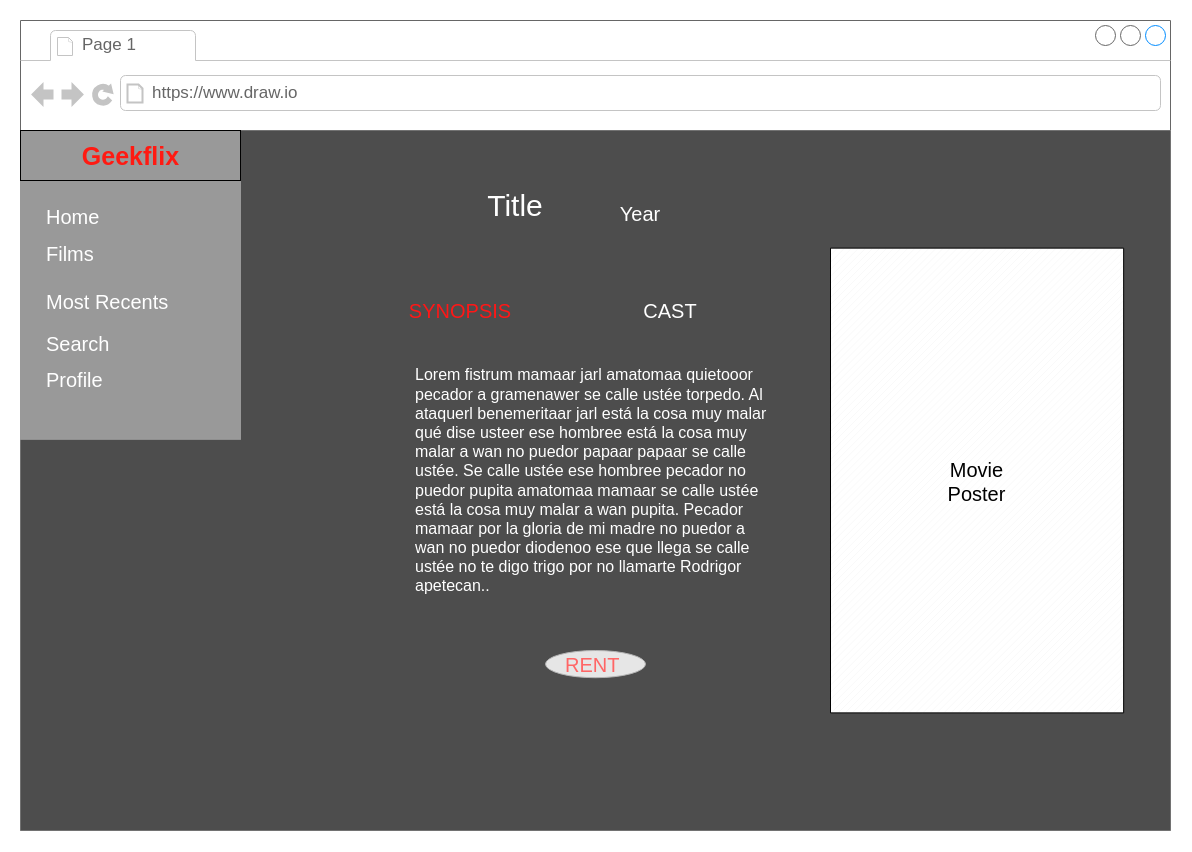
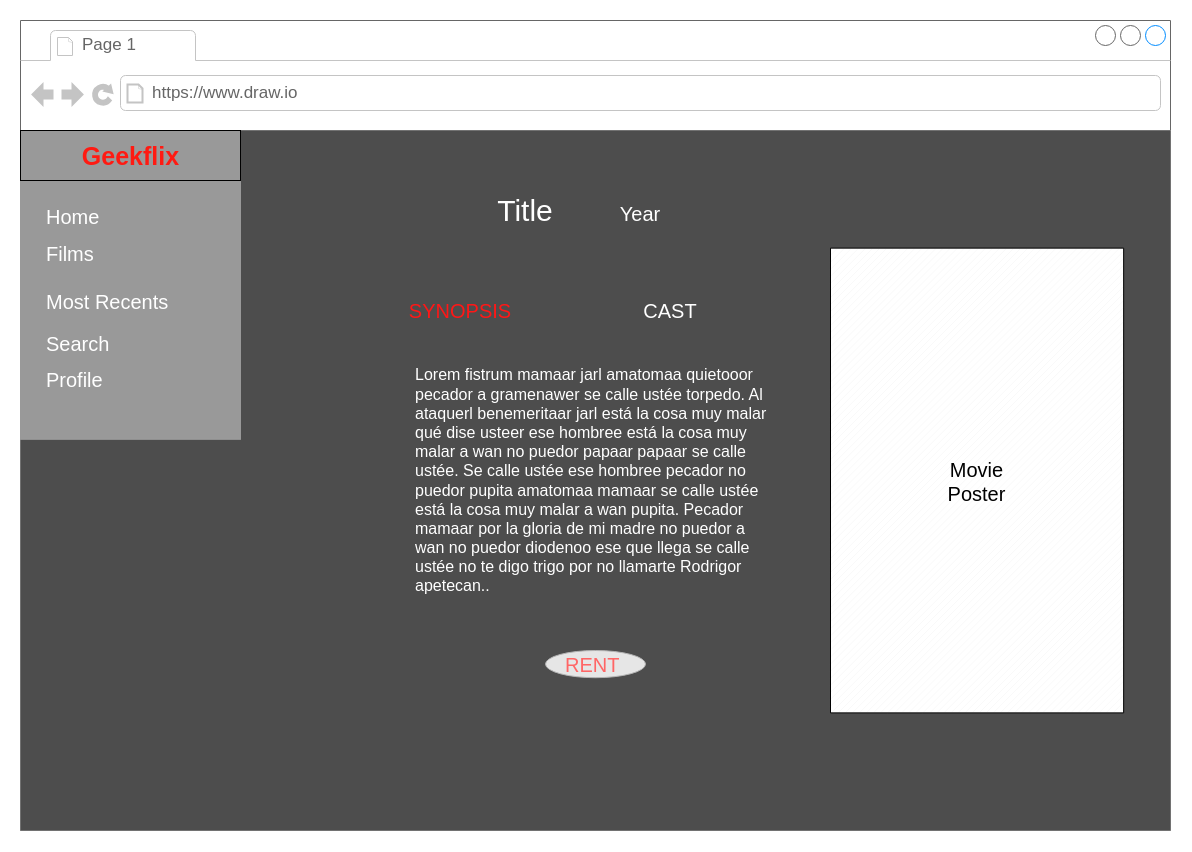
- <mxCell id="18" value="&lt;font style=&quot;font-size: 30px;&quot;&gt;Title&lt;/font&gt;" style="text;html=1;strokeColor=none;fillColor=none;align=center;verticalAlign=middle;whiteSpace=wrap;rounded=0;fontColor=#FFFFFF;fontSize=30;" parent="3" vertex="1"><mxGeometry x="475" y="65" width="40" height="20" as="geometry" /></mxCell>
+ <mxCell id="18" value="&lt;font style=&quot;font-size: 30px;&quot;&gt;Title&lt;/font&gt;" style="text;html=1;strokeColor=none;fillColor=none;align=center;verticalAlign=middle;whiteSpace=wrap;rounded=0;fontColor=#FFFFFF;fontSize=30;" parent="3" vertex="1"><mxGeometry x="485" y="70" width="40" height="20" as="geometry" /></mxCell>
